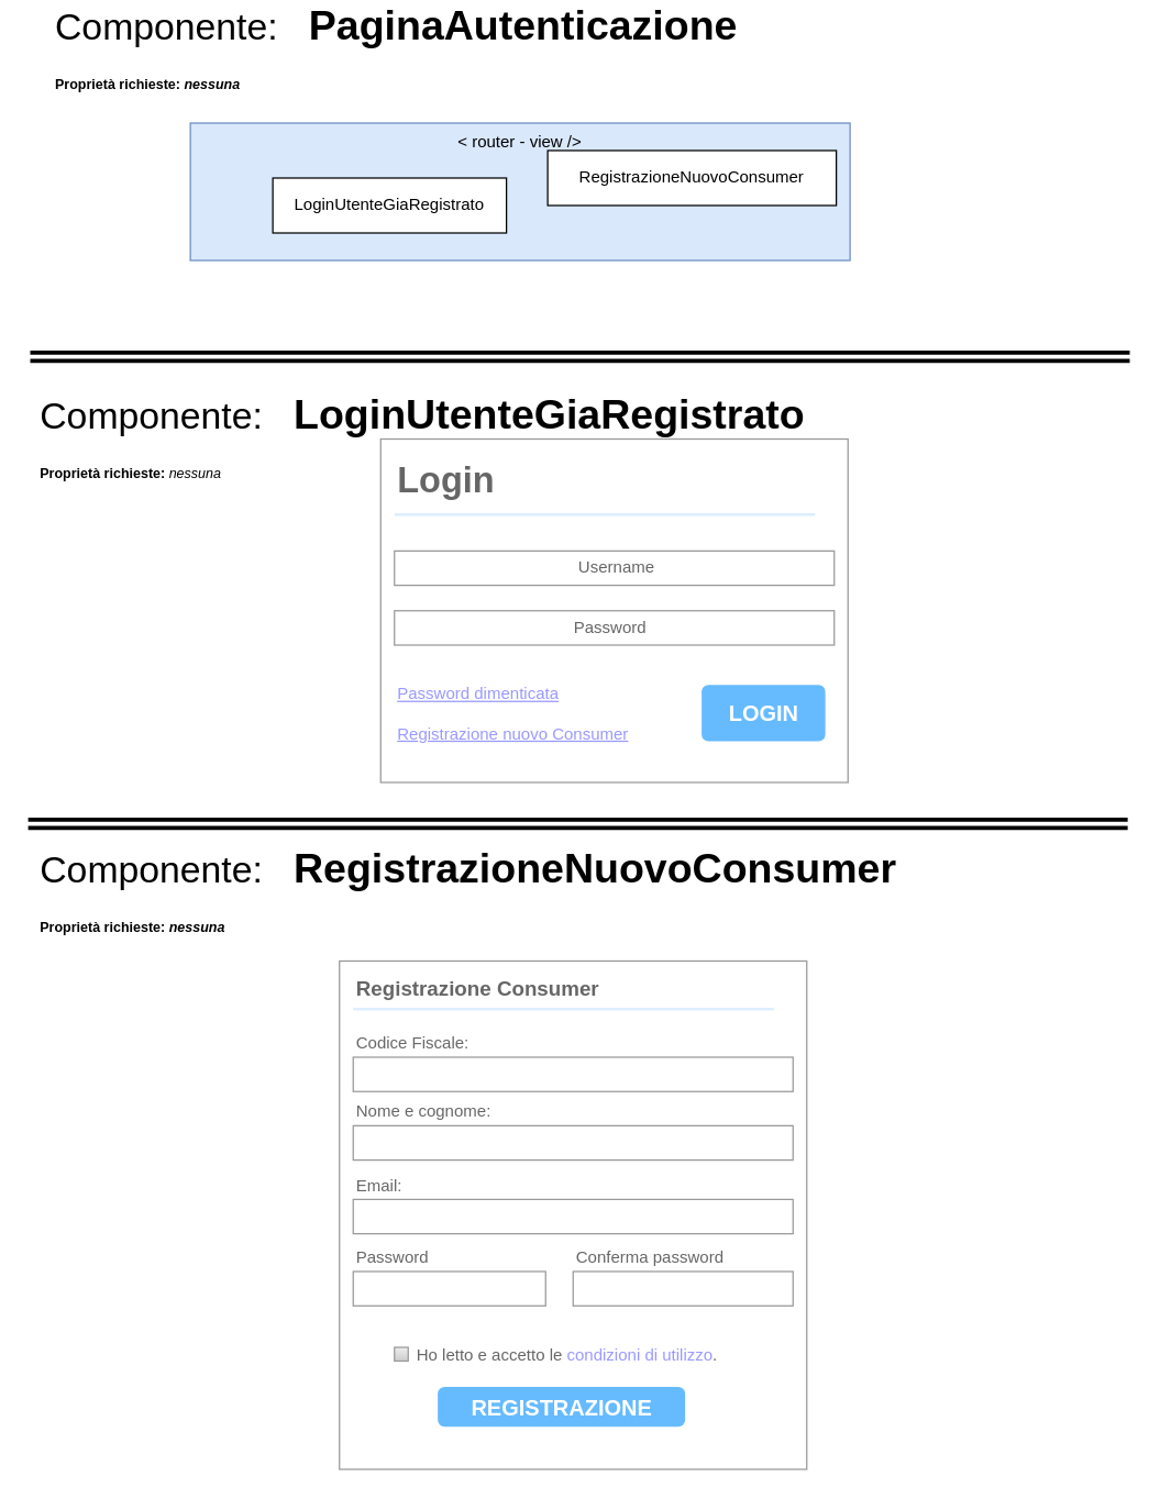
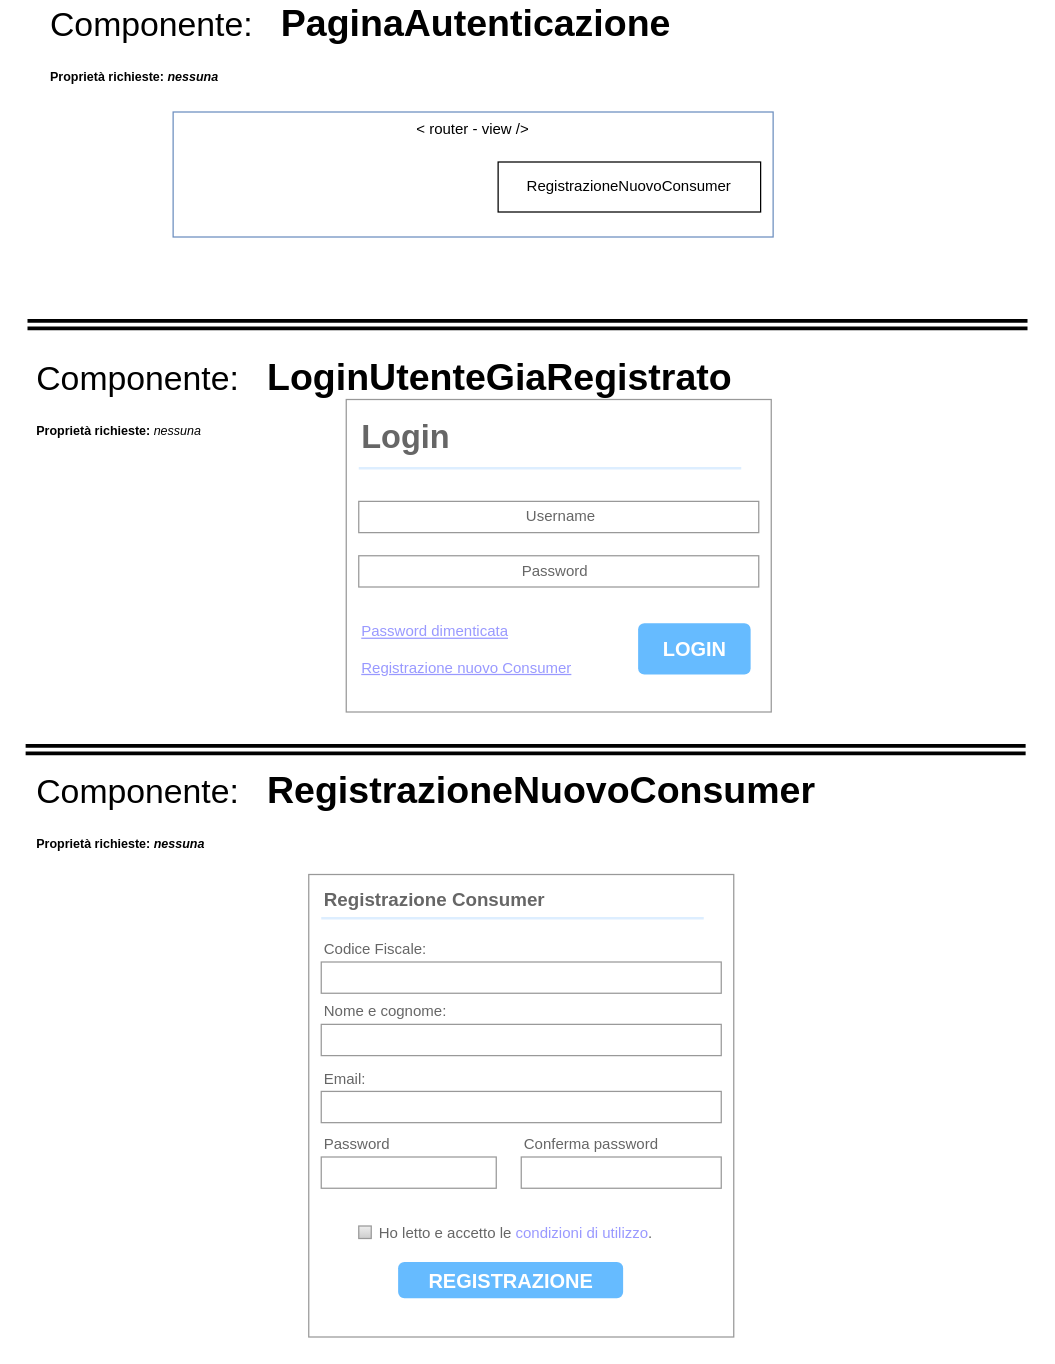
- <mxCell id="38" value="RegistrazioneNuovoConsumer" style="rounded=0;whiteSpace=wrap;html=1;" parent="35" vertex="1"><mxGeometry x="260" y="20" width="210" height="40" as="geometry" /></mxCell>
+ <mxCell id="38" value="RegistrazioneNuovoConsumer" style="rounded=0;whiteSpace=wrap;html=1;" parent="35" vertex="1"><mxGeometry x="260" y="40" width="210" height="40" as="geometry" /></mxCell>
- <mxCell id="36" value="&amp;lt; router - view /&amp;gt;" style="rounded=0;whiteSpace=wrap;html=1;fillColor=#dae8fc;strokeColor=#6c8ebf;verticalAlign=top;" parent="35" vertex="1"><mxGeometry width="480" height="100" as="geometry" /></mxCell>
+ <mxCell id="36" value="&amp;lt; router - view /&amp;gt;" style="rounded=0;whiteSpace=wrap;html=1;fillColor=#ffffff;strokeColor=#6c8ebf;verticalAlign=top;" parent="35" vertex="1"><mxGeometry width="480" height="100" as="geometry" /></mxCell>
- <mxCell id="37" value="LoginUtenteGiaRegistrato" style="rounded=0;whiteSpace=wrap;html=1;" parent="35" vertex="1"><mxGeometry x="60" y="40" width="170" height="40" as="geometry" /></mxCell>
